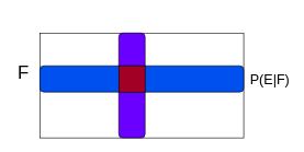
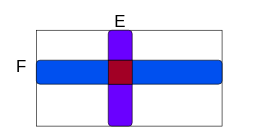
+ <mxCell id="5" value="E" style="text;html=1;strokeColor=none;fillColor=none;align=center;verticalAlign=middle;whiteSpace=wrap;rounded=0;fontSize=28;" vertex="1" parent="1"><mxGeometry x="170" y="20" width="60" height="30" as="geometry" /></mxCell>
- <mxCell id="7" value="P(E|F)" style="text;html=1;strokeColor=none;fillColor=none;align=center;verticalAlign=middle;whiteSpace=wrap;rounded=0;fontSize=21;" vertex="1" parent="1"><mxGeometry x="380" y="105" width="60" height="30" as="geometry" /></mxCell>
